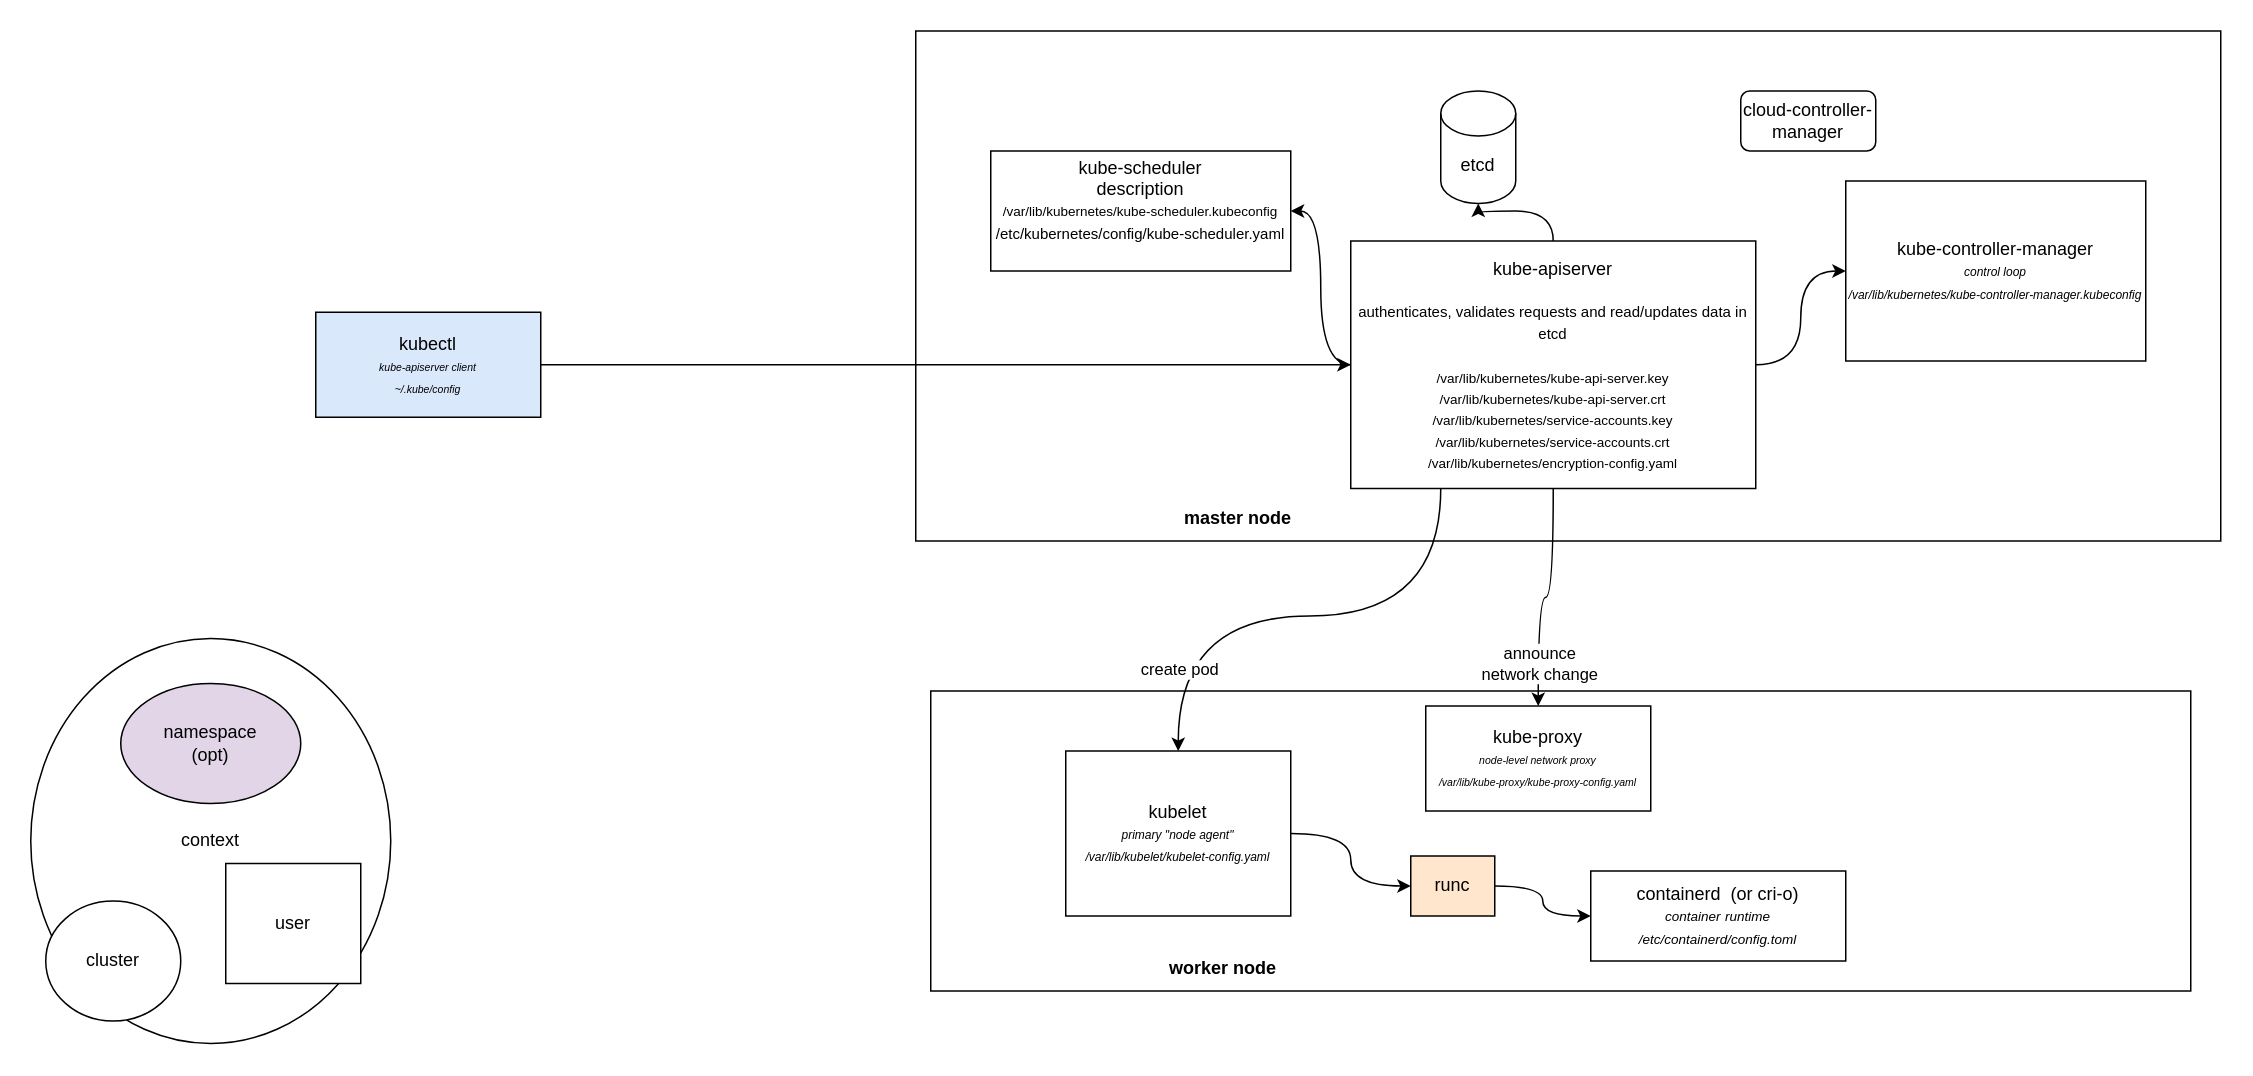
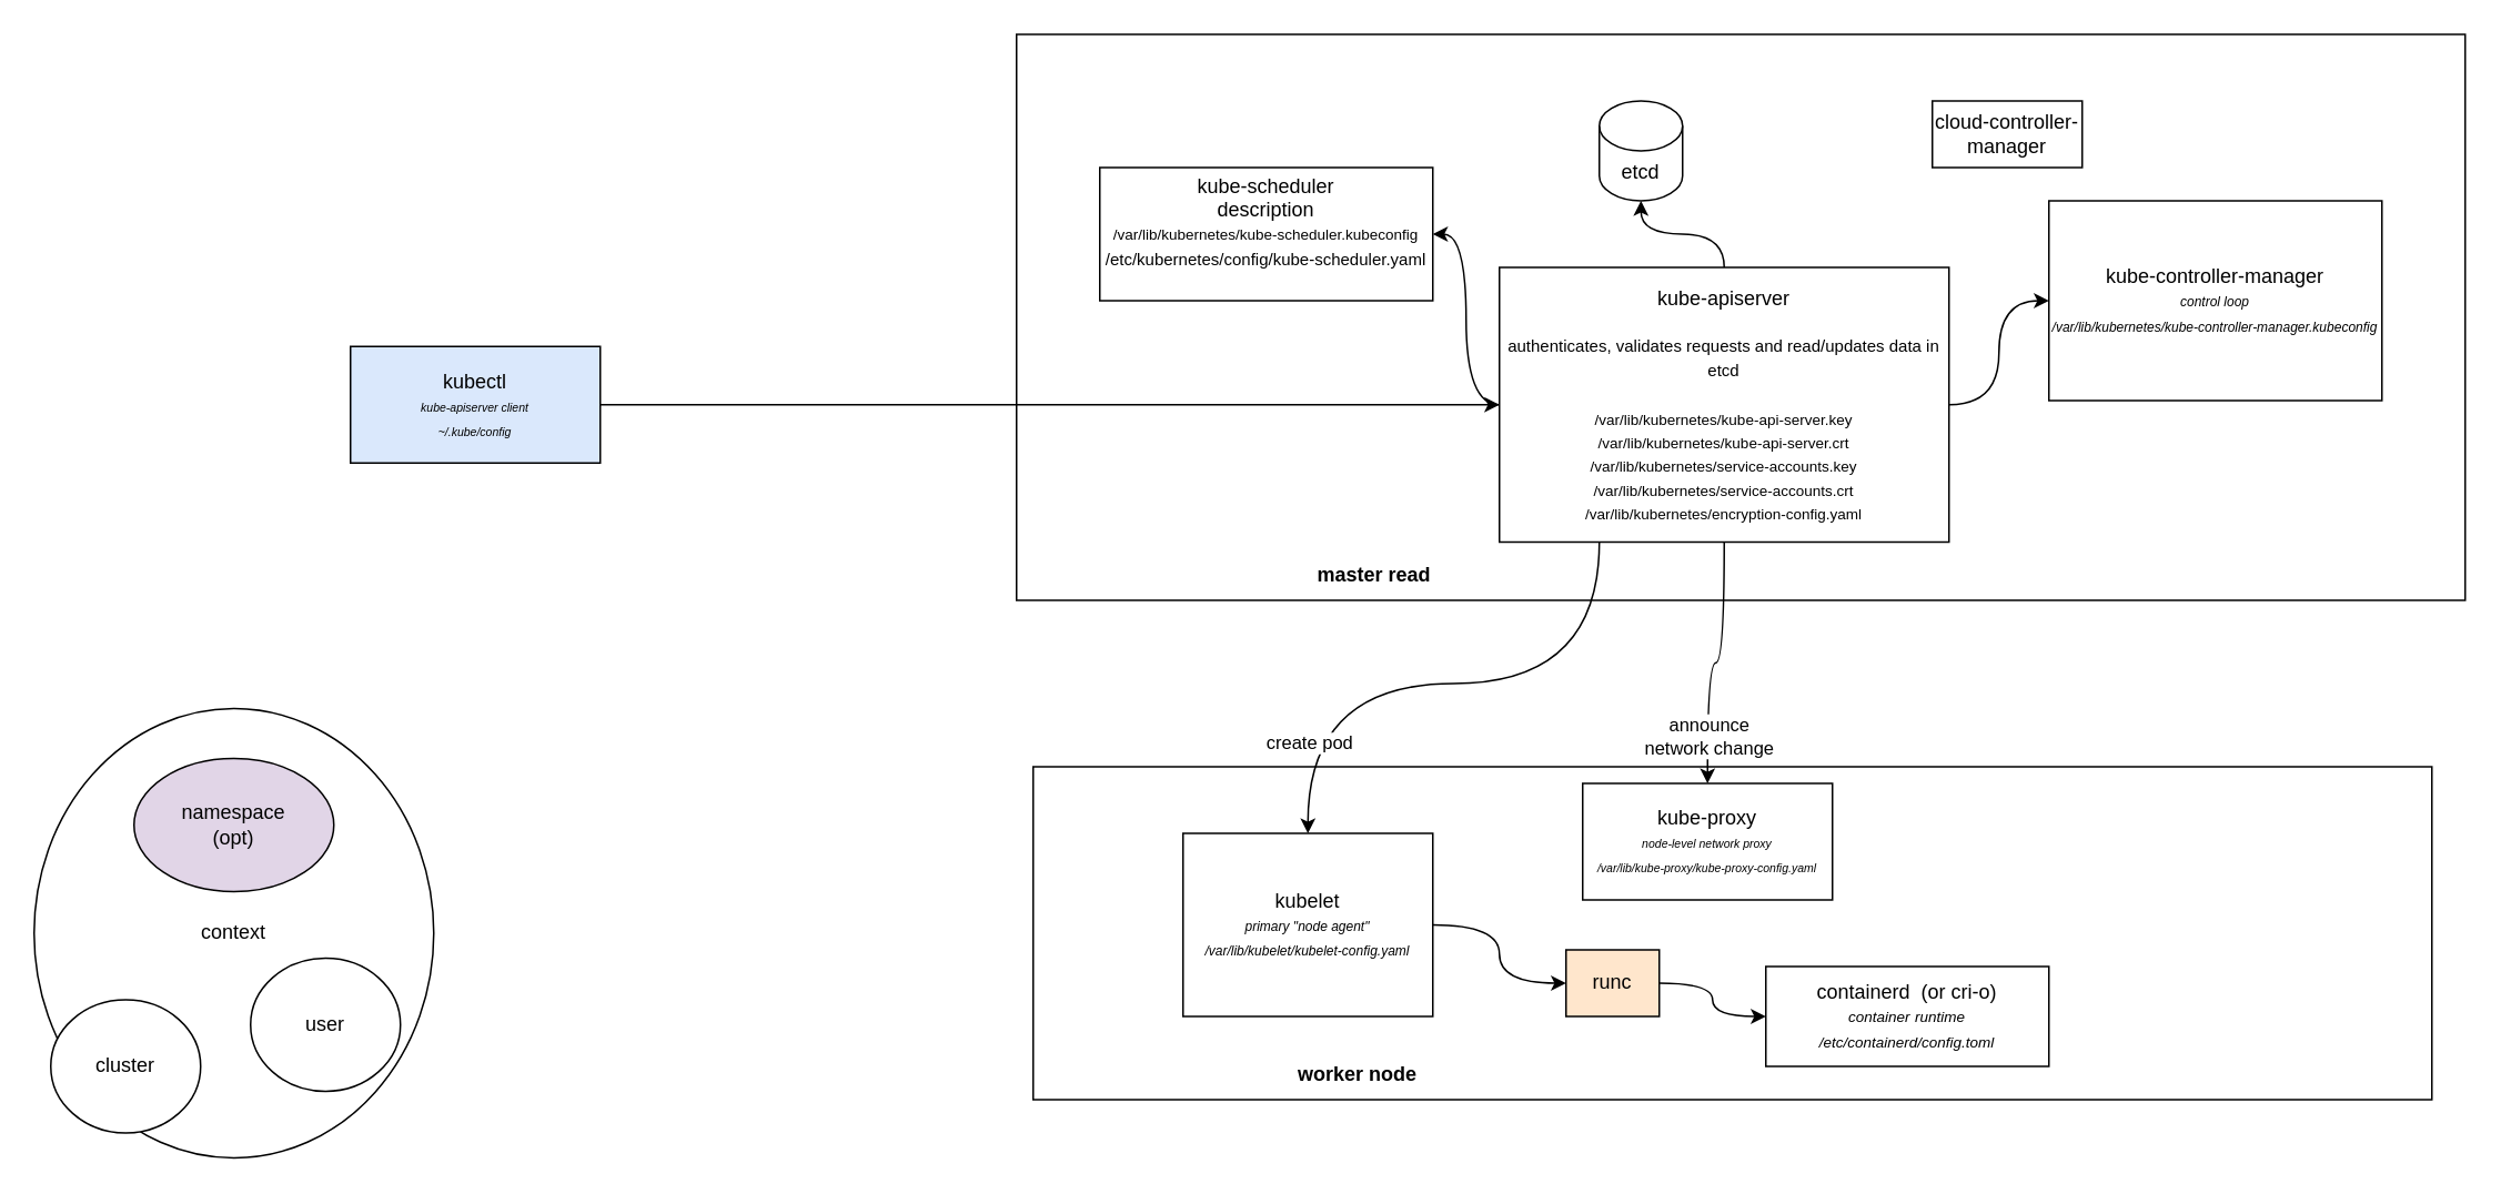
- <mxCell id="14" value="cloud-controller-manager" style="whiteSpace=wrap;html=1;rounded=1;" parent="1" vertex="1"><mxGeometry x="1160" y="60" width="90" height="40" as="geometry" /></mxCell>
+ <mxCell id="14" value="cloud-controller-manager" style="rounded=0;whiteSpace=wrap;html=1;" parent="1" vertex="1"><mxGeometry x="1160" y="60" width="90" height="40" as="geometry" /></mxCell>
- <mxCell id="12" value="etcd" style="shape=cylinder3;whiteSpace=wrap;html=1;boundedLbl=1;backgroundOutline=1;size=15;" parent="1" vertex="1"><mxGeometry x="960" y="60" width="50" height="75" as="geometry" /></mxCell>
+ <mxCell id="12" value="etcd" style="shape=cylinder3;whiteSpace=wrap;html=1;boundedLbl=1;backgroundOutline=1;size=15;" parent="1" vertex="1"><mxGeometry x="960" y="60" width="50" height="60" as="geometry" /></mxCell>
- <mxCell id="15" value="master node" style="text;html=1;align=center;verticalAlign=middle;whiteSpace=wrap;rounded=0;fontStyle=1" parent="1" vertex="1"><mxGeometry x="760" y="330" width="130" height="30" as="geometry" /></mxCell>
+ <mxCell id="15" value="master read" style="text;html=1;align=center;verticalAlign=middle;whiteSpace=wrap;rounded=0;fontStyle=1" parent="1" vertex="1"><mxGeometry x="760" y="330" width="130" height="30" as="geometry" /></mxCell>
- <mxCell id="26" value="user" style="whiteSpace=wrap;html=1;rounded=0;" vertex="1" parent="1"><mxGeometry x="150" y="575" width="90" height="80" as="geometry" /></mxCell>
+ <mxCell id="26" value="user" style="ellipse;whiteSpace=wrap;html=1;" vertex="1" parent="1"><mxGeometry x="150" y="575" width="90" height="80" as="geometry" /></mxCell>
